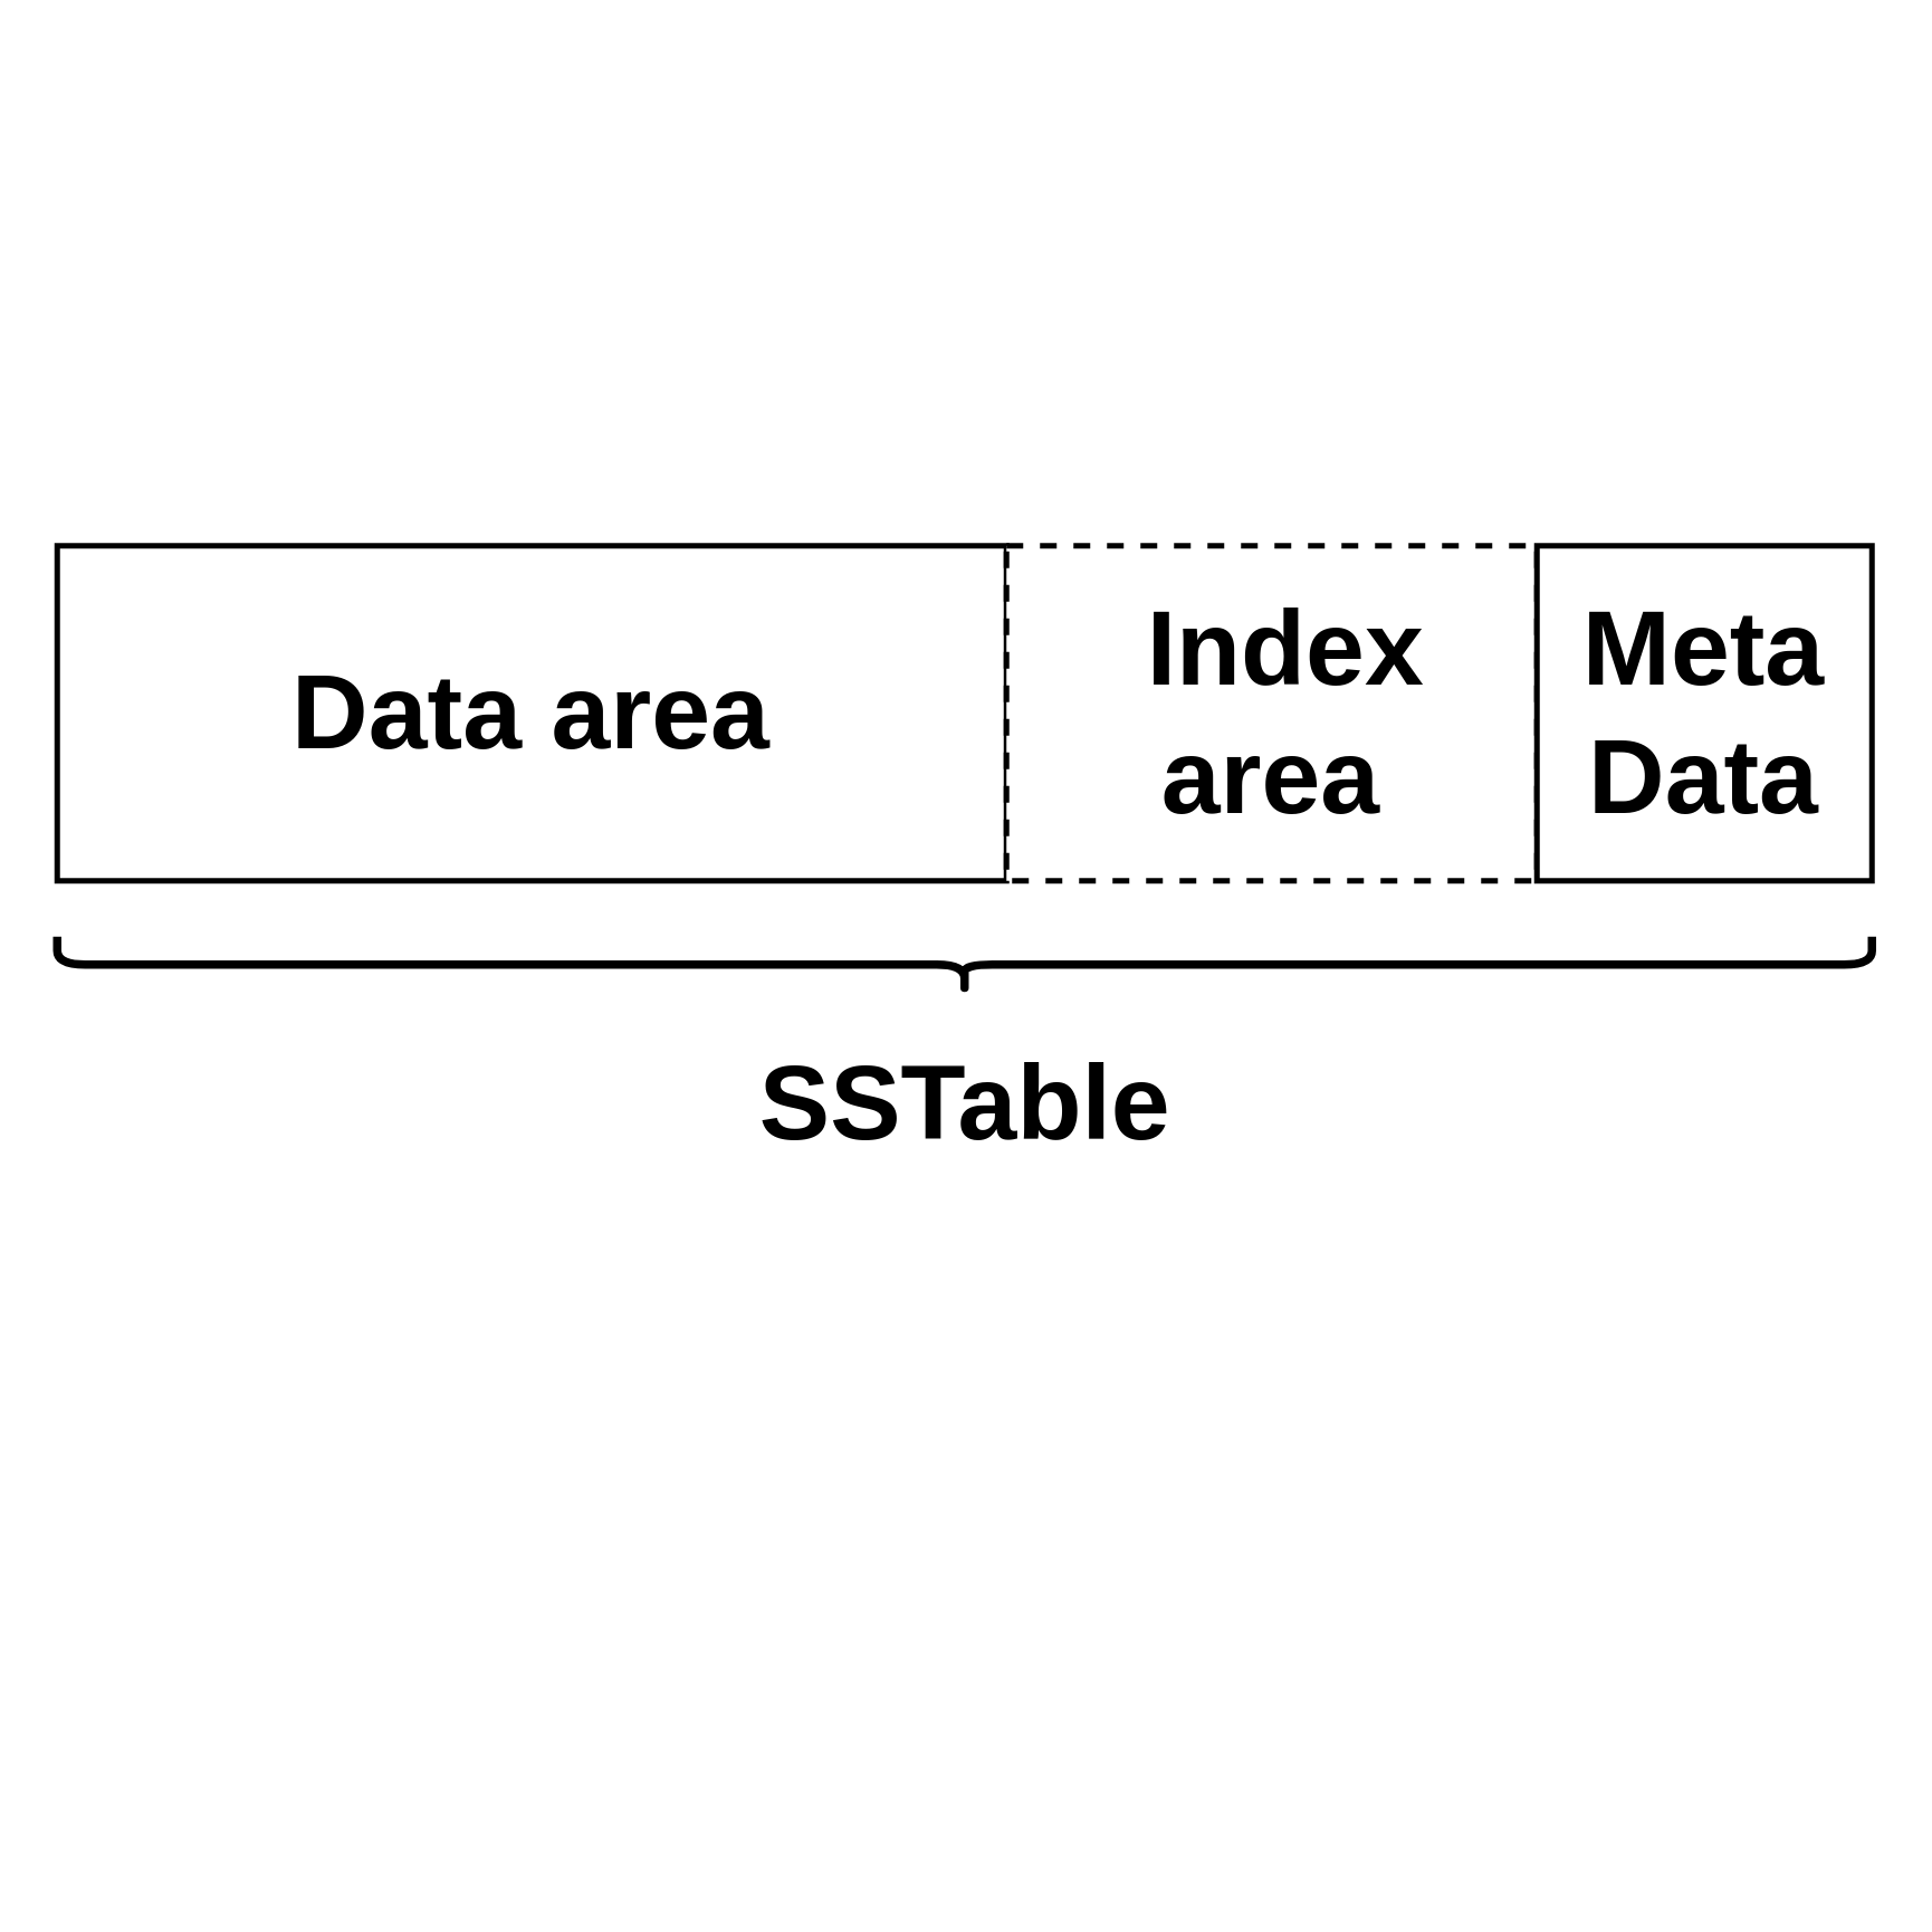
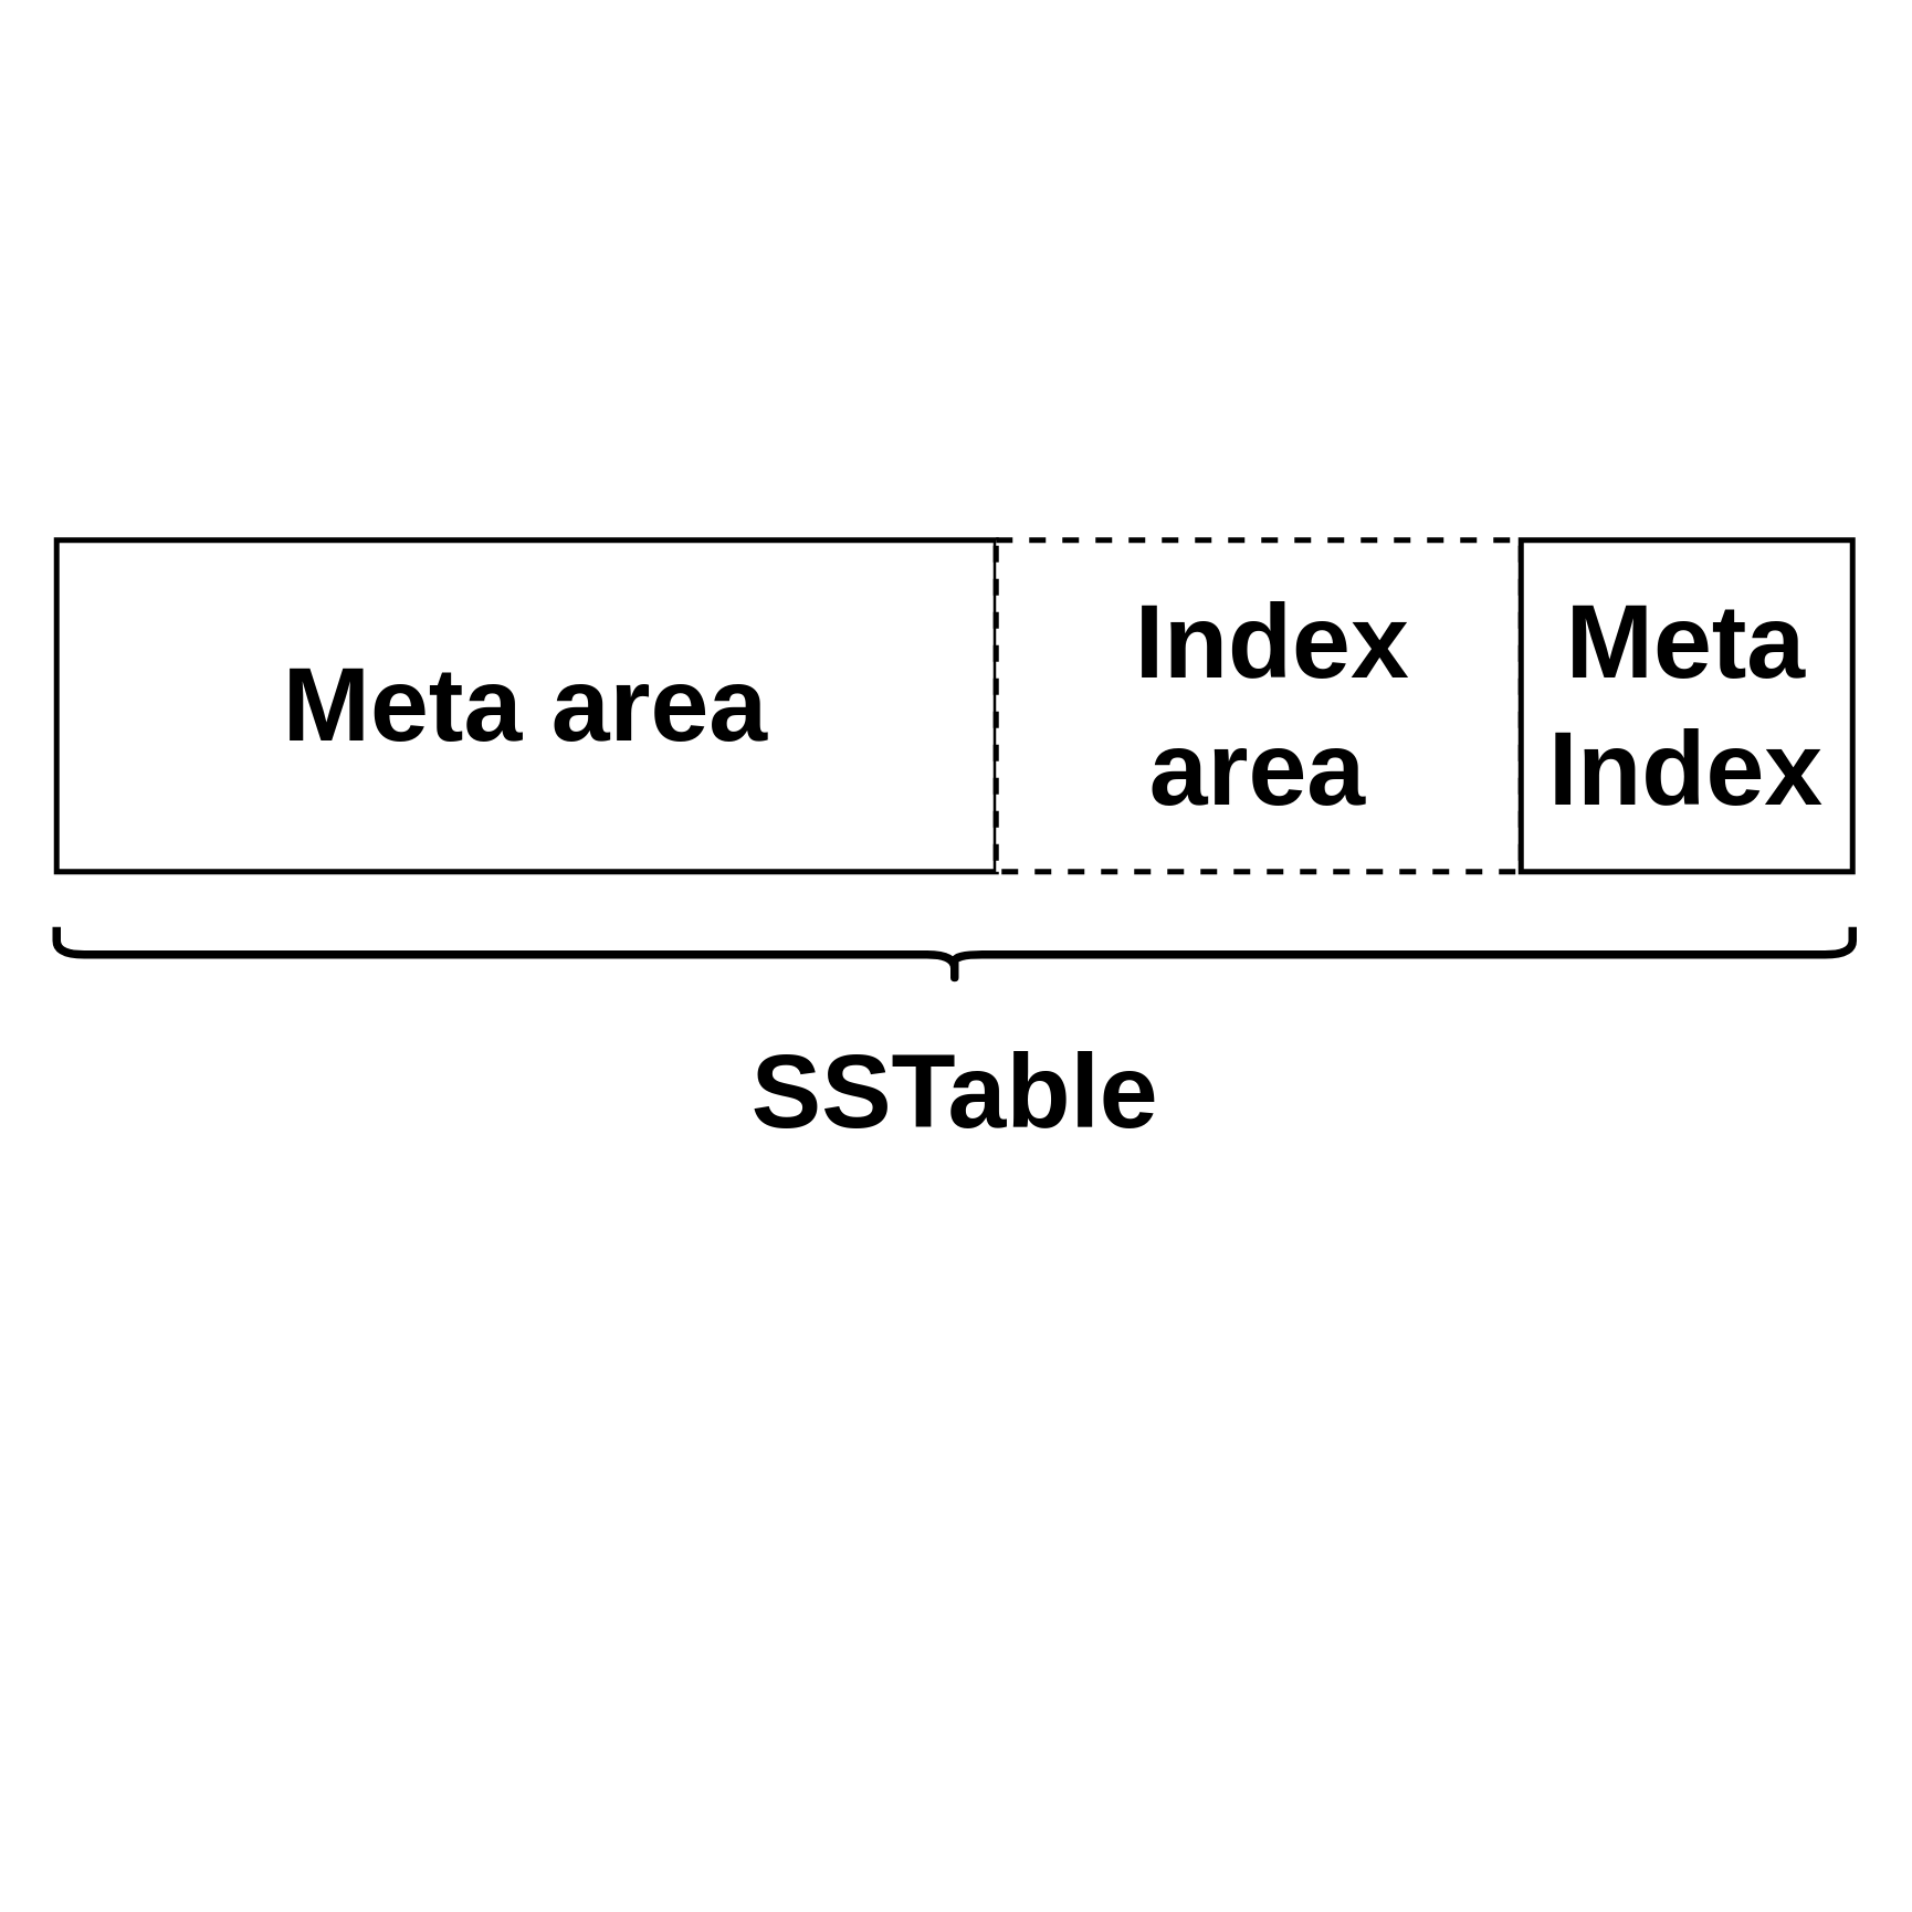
- <mxCell id="2" value="&lt;font style=&quot;font-size: 38px;&quot;&gt;&lt;b&gt;Data area&lt;/b&gt;&lt;/font&gt;" style="rounded=0;whiteSpace=wrap;html=1;strokeWidth=2;" vertex="1" parent="1"><mxGeometry x="20" y="195" width="340" height="120" as="geometry" /></mxCell>
+ <mxCell id="2" value="&lt;font style=&quot;font-size: 38px;&quot;&gt;&lt;b&gt;Meta area&lt;/b&gt;&lt;/font&gt;" style="rounded=0;whiteSpace=wrap;html=1;strokeWidth=2;" vertex="1" parent="1"><mxGeometry x="20" y="195" width="340" height="120" as="geometry" /></mxCell>
- <mxCell id="4" value="&lt;font style=&quot;font-size: 38px;&quot;&gt;&lt;b&gt;Meta Data&lt;/b&gt;&lt;/font&gt;" style="rounded=0;whiteSpace=wrap;html=1;strokeWidth=2;" vertex="1" parent="1"><mxGeometry x="550" y="195" width="120" height="120" as="geometry" /></mxCell>
+ <mxCell id="4" value="&lt;font style=&quot;font-size: 38px;&quot;&gt;&lt;b&gt;Meta Index&lt;/b&gt;&lt;/font&gt;" style="rounded=0;whiteSpace=wrap;html=1;strokeWidth=2;" vertex="1" parent="1"><mxGeometry x="550" y="195" width="120" height="120" as="geometry" /></mxCell>
